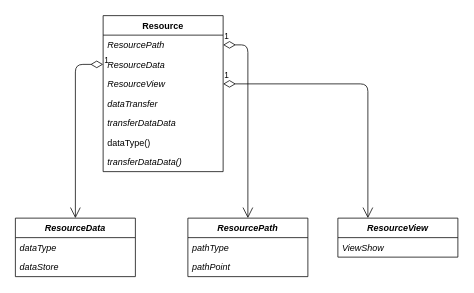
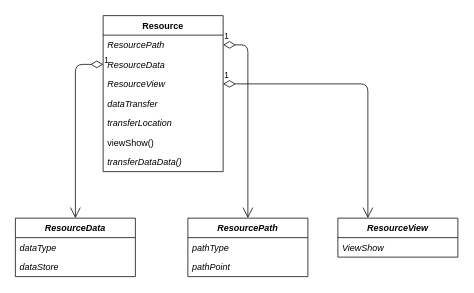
- <mxCell id="18" value="transferDataData" style="text;align=left;verticalAlign=top;spacingLeft=4;spacingRight=4;overflow=hidden;rotatable=0;points=[[0,0.5],[1,0.5]];portConstraint=eastwest;rounded=0;shadow=0;html=0;fontStyle=2" vertex="1" parent="13"><mxGeometry y="130" width="160" height="26" as="geometry" /></mxCell>
+ <mxCell id="18" value="transferLocation" style="text;align=left;verticalAlign=top;spacingLeft=4;spacingRight=4;overflow=hidden;rotatable=0;points=[[0,0.5],[1,0.5]];portConstraint=eastwest;rounded=0;shadow=0;html=0;fontStyle=2" vertex="1" parent="13"><mxGeometry y="130" width="160" height="26" as="geometry" /></mxCell>
- <mxCell id="19" value="dataType()" style="text;align=left;verticalAlign=top;spacingLeft=4;spacingRight=4;overflow=hidden;rotatable=0;points=[[0,0.5],[1,0.5]];portConstraint=eastwest;rounded=0;shadow=0;html=0;fontStyle=0" parent="13" vertex="1"><mxGeometry y="156" width="160" height="26" as="geometry" /></mxCell>
+ <mxCell id="19" value="viewShow()" style="text;align=left;verticalAlign=top;spacingLeft=4;spacingRight=4;overflow=hidden;rotatable=0;points=[[0,0.5],[1,0.5]];portConstraint=eastwest;rounded=0;shadow=0;html=0;fontStyle=0" parent="13" vertex="1"><mxGeometry y="156" width="160" height="26" as="geometry" /></mxCell>
